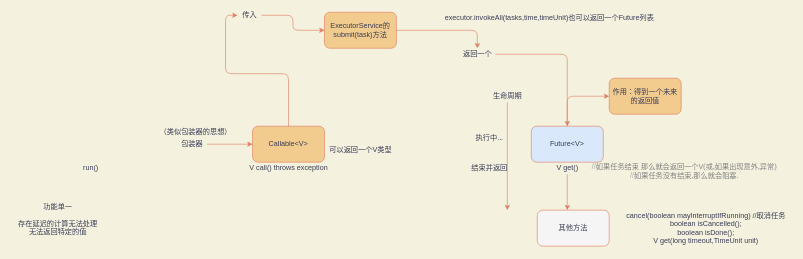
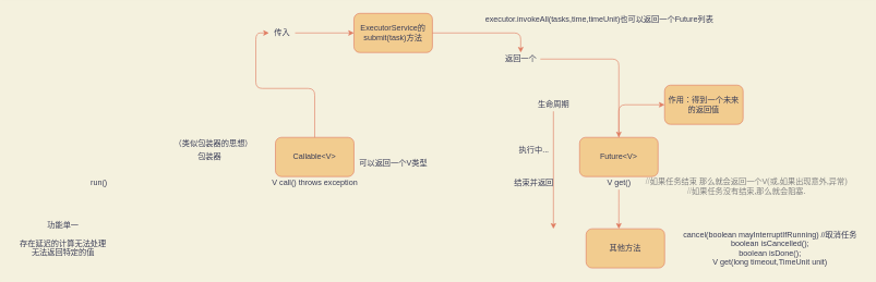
- <mxCell id="19" value="传入" style="text;html=1;align=center;verticalAlign=middle;resizable=0;points=[];autosize=1;fontColor=#393C56;" vertex="1" parent="1"><mxGeometry x="395" y="15" width="40" height="20" as="geometry" /></mxCell>
+ <mxCell id="19" value="传入" style="text;html=1;align=center;verticalAlign=middle;resizable=0;points=[];autosize=1;fontColor=#393C56;" vertex="1" parent="1"><mxGeometry x="410" y="40" width="40" height="20" as="geometry" /></mxCell>
- <mxCell id="2" value="" style="edgeStyle=orthogonalEdgeStyle;curved=0;rounded=1;sketch=0;orthogonalLoop=1;jettySize=auto;html=1;strokeColor=#E07A5F;fillColor=#F2CC8F;fontColor=#393C56;" edge="1" parent="1" source="7" target="4"><mxGeometry relative="1" as="geometry" /></mxCell>
- <mxCell id="12" value="Future&amp;lt;V&amp;gt;" style="rounded=1;whiteSpace=wrap;html=1;sketch=0;strokeColor=#E07A5F;fillColor=#dae8fc;fontColor=#393C56;" vertex="1" parent="1"><mxGeometry x="885" y="210" width="120" height="60" as="geometry" /></mxCell>
+ <mxCell id="12" value="Future&amp;lt;V&amp;gt;" style="rounded=1;whiteSpace=wrap;html=1;sketch=0;strokeColor=#E07A5F;fillColor=#F2CC8F;fontColor=#393C56;" vertex="1" parent="1"><mxGeometry x="885" y="210" width="120" height="60" as="geometry" /></mxCell>
- <mxCell id="27" value="其他方法" style="rounded=1;whiteSpace=wrap;html=1;sketch=0;strokeColor=#E07A5F;fillColor=#f5f5f5;fontColor=#393C56;" vertex="1" parent="1"><mxGeometry x="895" y="350" width="120" height="60" as="geometry" /></mxCell>
+ <mxCell id="27" value="其他方法" style="rounded=1;whiteSpace=wrap;html=1;sketch=0;strokeColor=#E07A5F;fillColor=#F2CC8F;fontColor=#393C56;" vertex="1" parent="1"><mxGeometry x="895" y="350" width="120" height="60" as="geometry" /></mxCell>
